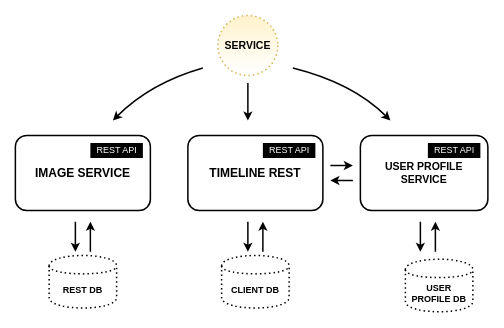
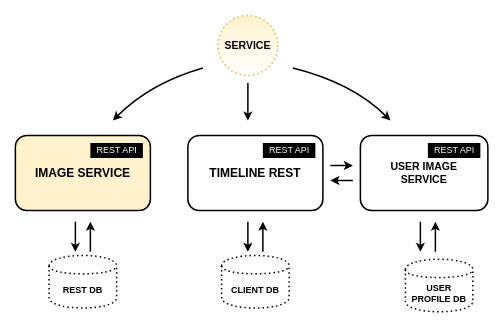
- <mxCell id="7" value="IMAGE SERVICE" style="rounded=1;whiteSpace=wrap;html=1;strokeWidth=2;fontStyle=1;fontSize=16;" parent="6" vertex="1"><mxGeometry width="180" height="100" as="geometry" /></mxCell>
+ <mxCell id="7" value="IMAGE SERVICE" style="rounded=1;whiteSpace=wrap;html=1;strokeWidth=2;fontStyle=1;fontSize=16;fillColor=#fff2cc;" parent="6" vertex="1"><mxGeometry width="180" height="100" as="geometry" /></mxCell>
- <mxCell id="14" value="USER PROFILE&lt;br style=&quot;font-size: 14px;&quot;&gt;SERVICE" style="rounded=1;whiteSpace=wrap;html=1;strokeWidth=2;fontStyle=1;fontSize=14;" parent="13" vertex="1"><mxGeometry width="170" height="100" as="geometry" /></mxCell>
+ <mxCell id="14" value="USER IMAGE&lt;br style=&quot;font-size: 14px;&quot;&gt;SERVICE" style="rounded=1;whiteSpace=wrap;html=1;strokeWidth=2;fontStyle=1;fontSize=14;" parent="13" vertex="1"><mxGeometry width="170" height="100" as="geometry" /></mxCell>
